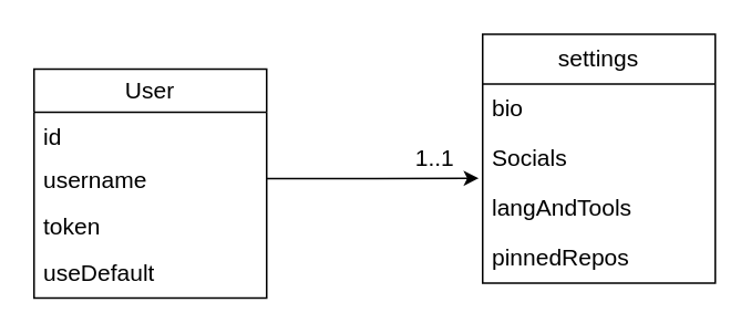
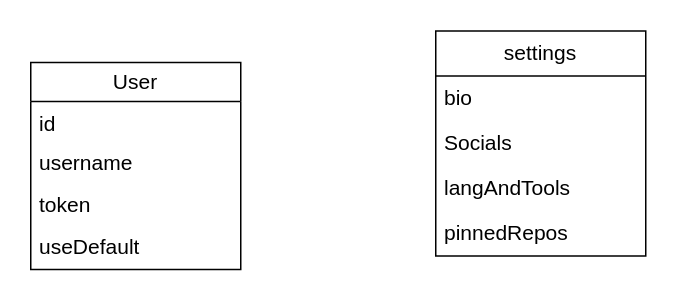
- <mxCell id="12" style="edgeStyle=orthogonalEdgeStyle;rounded=0;orthogonalLoop=1;jettySize=auto;html=1;entryX=-0.017;entryY=0.893;entryDx=0;entryDy=0;entryPerimeter=0;fontSize=14;" edge="1" parent="1" source="4" target="9"><mxGeometry relative="1" as="geometry" /></mxCell>
- <mxCell id="13" value="1..1" style="edgeLabel;html=1;align=center;verticalAlign=middle;resizable=0;points=[];fontSize=14;" vertex="1" connectable="0" parent="12"><mxGeometry x="0.755" y="-1" relative="1" as="geometry"><mxPoint x="-11" y="-13" as="offset" /></mxGeometry></mxCell>
